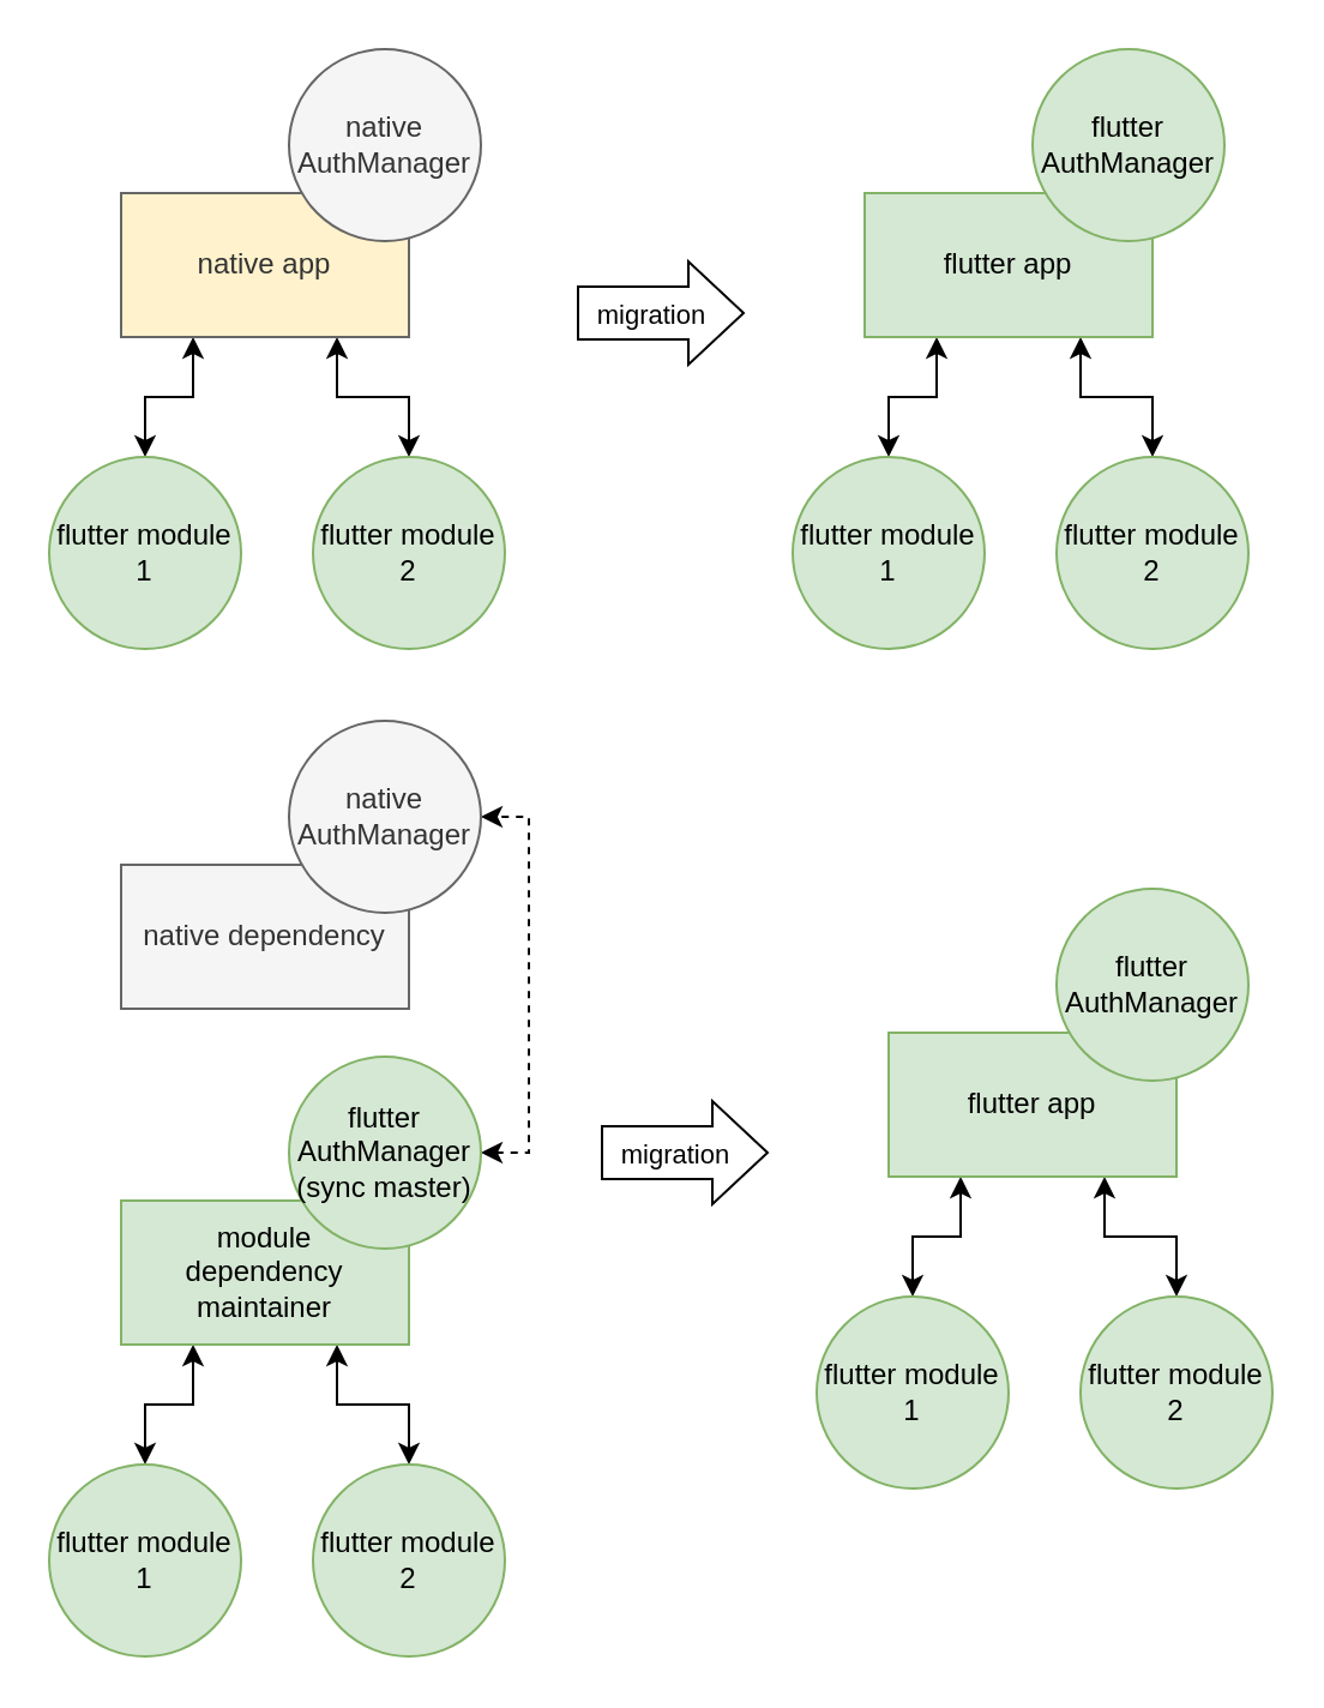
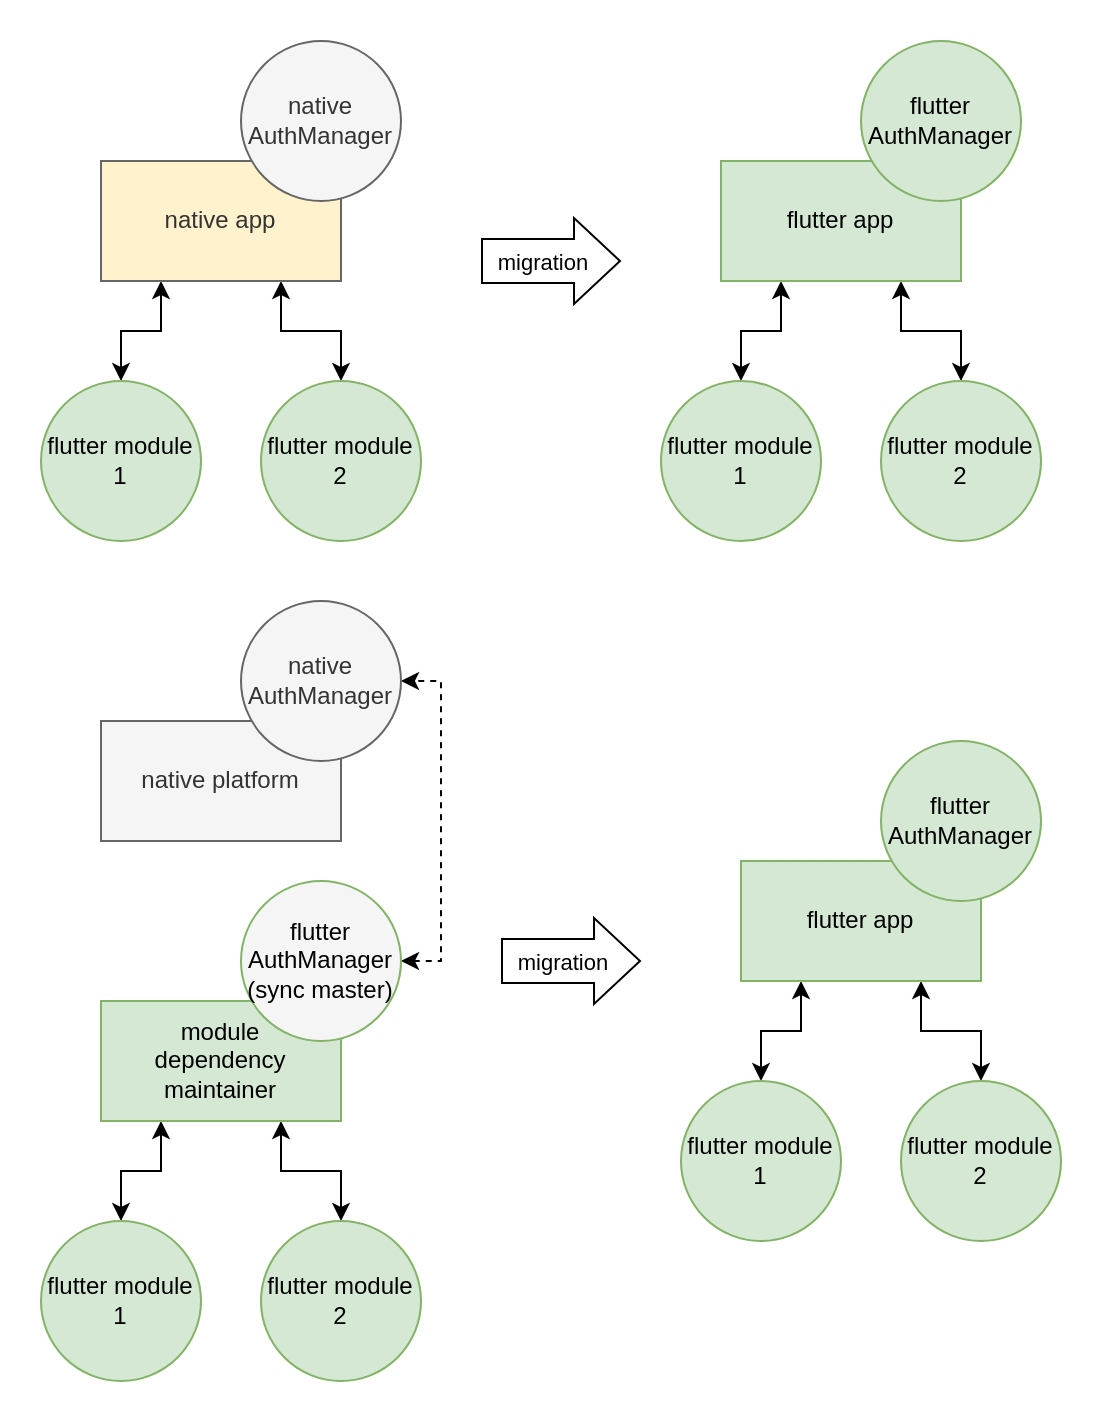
- <mxCell id="15" value="native dependency" style="rounded=0;whiteSpace=wrap;html=1;fillColor=#f5f5f5;fontColor=#333333;strokeColor=#666666;" vertex="1" parent="1"><mxGeometry x="50" y="360" width="120" height="60" as="geometry" /></mxCell>
+ <mxCell id="15" value="native platform" style="rounded=0;whiteSpace=wrap;html=1;fillColor=#f5f5f5;fontColor=#333333;strokeColor=#666666;" vertex="1" parent="1"><mxGeometry x="50" y="360" width="120" height="60" as="geometry" /></mxCell>
- <mxCell id="12" value="flutter AuthManager (sync master)" style="ellipse;whiteSpace=wrap;html=1;aspect=fixed;fillColor=#d5e8d4;strokeColor=#82b366;" vertex="1" parent="1"><mxGeometry x="120" y="440" width="80" height="80" as="geometry" /></mxCell>
+ <mxCell id="12" value="flutter AuthManager (sync master)" style="ellipse;whiteSpace=wrap;html=1;aspect=fixed;fillColor=#f5f5f5;strokeColor=#82b366;" vertex="1" parent="1"><mxGeometry x="120" y="440" width="80" height="80" as="geometry" /></mxCell>
